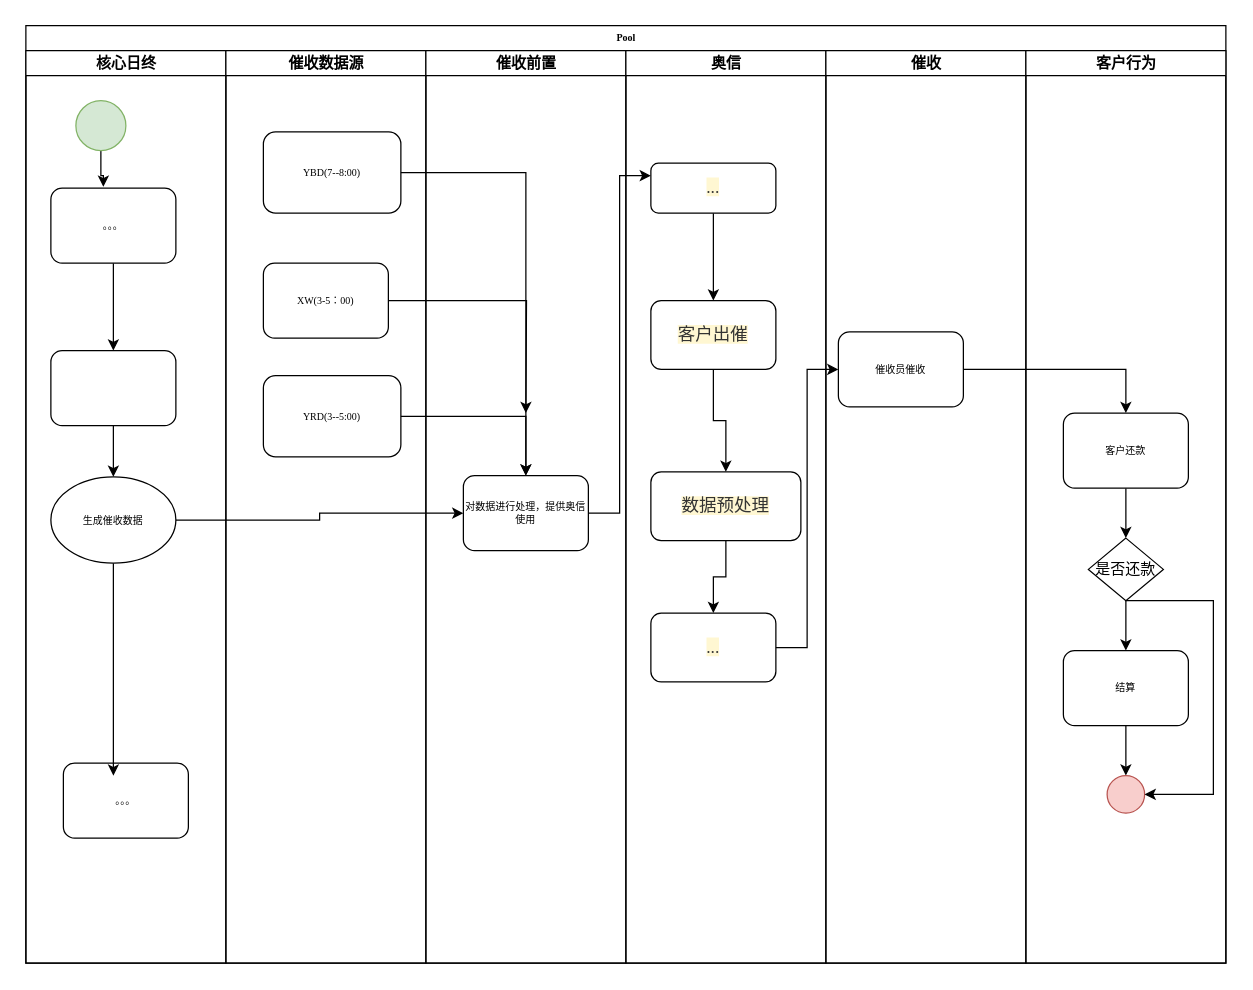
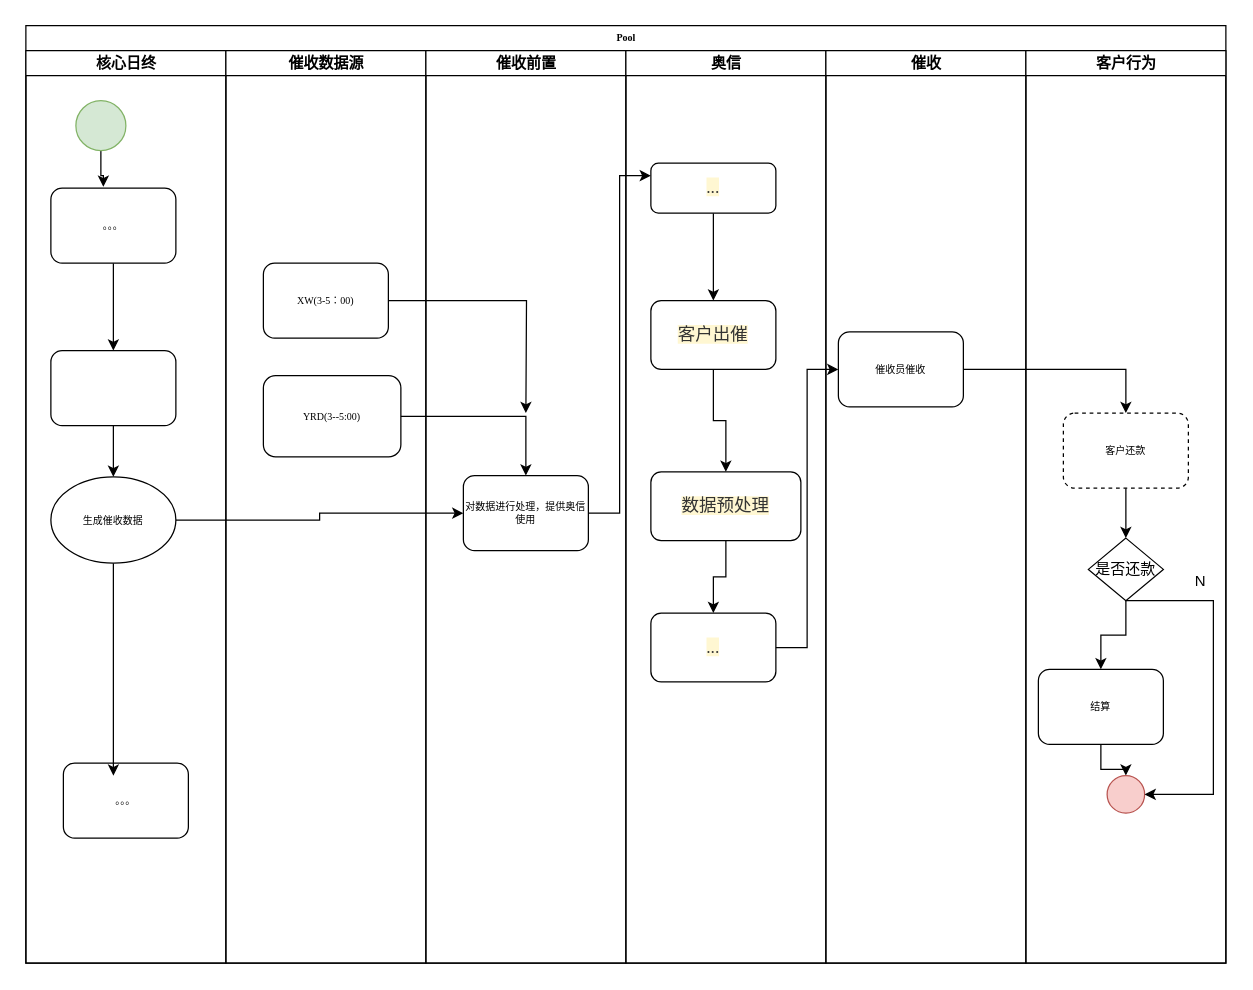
- <mxCell id="14" value="YBD(7--8:00)" style="rounded=1;whiteSpace=wrap;html=1;shadow=0;labelBackgroundColor=none;strokeWidth=1;fontFamily=Verdana;fontSize=8;align=center;" parent="13" vertex="1"><mxGeometry x="30" y="65" width="110" height="65" as="geometry" /></mxCell>
- <mxCell id="39" style="edgeStyle=orthogonalEdgeStyle;rounded=0;orthogonalLoop=1;jettySize=auto;html=1;entryX=0.5;entryY=0;entryDx=0;entryDy=0;" edge="1" parent="2" source="14" target="18"><mxGeometry relative="1" as="geometry" /></mxCell>
- <mxCell id="31" value="客户还款" style="rounded=1;whiteSpace=wrap;html=1;shadow=0;labelBackgroundColor=none;strokeWidth=1;fontFamily=Verdana;fontSize=8;align=center;" vertex="1" parent="29"><mxGeometry x="30" y="290" width="100" height="60" as="geometry" /></mxCell>
+ <mxCell id="31" value="客户还款" style="rounded=1;whiteSpace=wrap;html=1;shadow=0;labelBackgroundColor=none;strokeWidth=1;fontFamily=Verdana;fontSize=8;align=center;dashed=1;" vertex="1" parent="29"><mxGeometry x="30" y="290" width="100" height="60" as="geometry" /></mxCell>
+ <mxCell id="38" value="N" style="text;html=1;strokeColor=none;fillColor=none;align=center;verticalAlign=middle;whiteSpace=wrap;rounded=0;" vertex="1" parent="29"><mxGeometry x="120" y="415" width="40" height="20" as="geometry" /></mxCell>
- <mxCell id="35" value="结算" style="rounded=1;whiteSpace=wrap;html=1;shadow=0;labelBackgroundColor=none;strokeWidth=1;fontFamily=Verdana;fontSize=8;align=center;" vertex="1" parent="29"><mxGeometry x="30" y="480" width="100" height="60" as="geometry" /></mxCell>
+ <mxCell id="35" value="结算" style="rounded=1;whiteSpace=wrap;html=1;shadow=0;labelBackgroundColor=none;strokeWidth=1;fontFamily=Verdana;fontSize=8;align=center;" vertex="1" parent="29"><mxGeometry x="10" y="495" width="100" height="60" as="geometry" /></mxCell>
